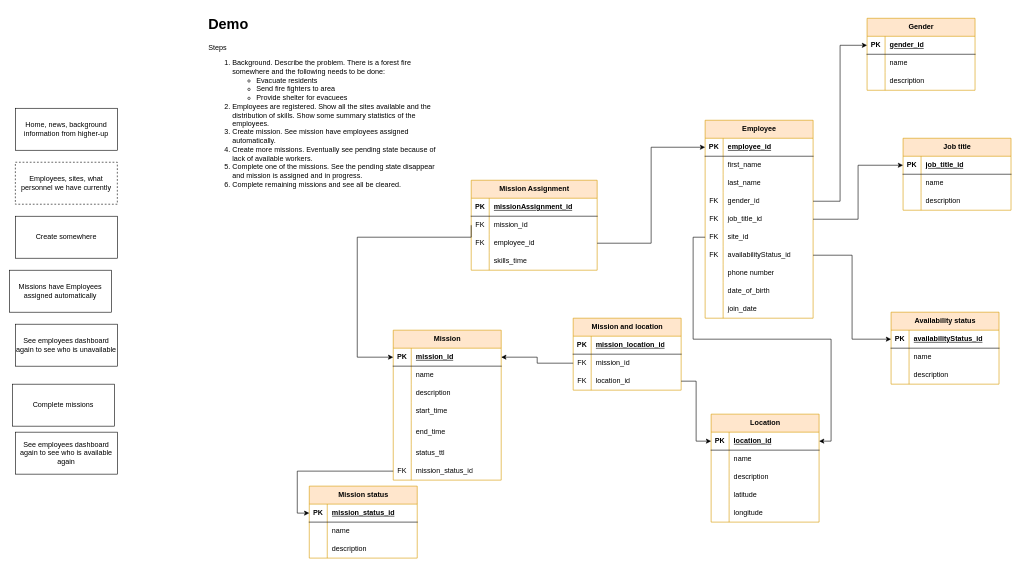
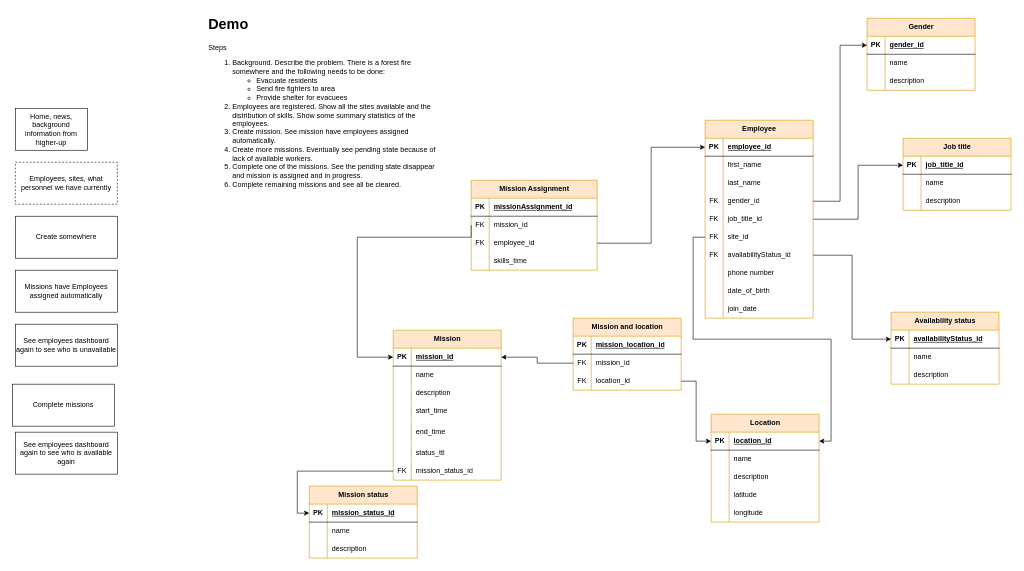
- <mxCell id="144" value="Home, news, background information from higher-up" style="rounded=0;whiteSpace=wrap;html=1;" parent="1" vertex="1"><mxGeometry x="25" y="180" width="170" height="70" as="geometry" /></mxCell>
+ <mxCell id="144" value="Home, news, background information from higher-up" style="rounded=0;whiteSpace=wrap;html=1;" parent="1" vertex="1"><mxGeometry x="25" y="180" width="120" height="70" as="geometry" /></mxCell>
- <mxCell id="147" value="Missions have Employees assigned automatically" style="rounded=0;whiteSpace=wrap;html=1;" parent="1" vertex="1"><mxGeometry x="15" y="450" width="170" height="70" as="geometry" /></mxCell>
+ <mxCell id="147" value="Missions have Employees assigned automatically" style="rounded=0;whiteSpace=wrap;html=1;" parent="1" vertex="1"><mxGeometry x="25" y="450" width="170" height="70" as="geometry" /></mxCell>
